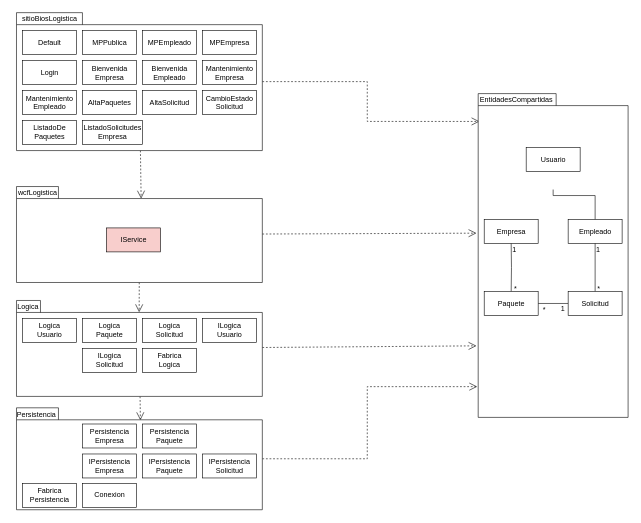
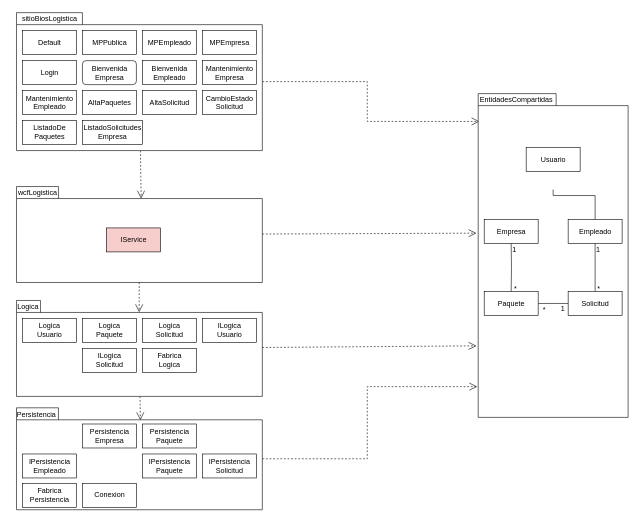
- <mxCell id="23" value="Bienvenida&lt;br&gt;Empresa" style="html=1;" parent="1" vertex="1"><mxGeometry x="137" y="100" width="90" height="40" as="geometry" /></mxCell>
+ <mxCell id="23" value="Bienvenida&lt;br&gt;Empresa" style="html=1;rounded=1;" parent="1" vertex="1"><mxGeometry x="137" y="100" width="90" height="40" as="geometry" /></mxCell>
+ <mxCell id="55" value="IPersistencia&lt;br&gt;Empleado" style="html=1;" parent="1" vertex="1"><mxGeometry x="37" y="756" width="90" height="40" as="geometry" /></mxCell>
- <mxCell id="56" value="IPersistencia&lt;br&gt;Empresa" style="html=1;" parent="1" vertex="1"><mxGeometry x="137" y="756" width="90" height="40" as="geometry" /></mxCell>
